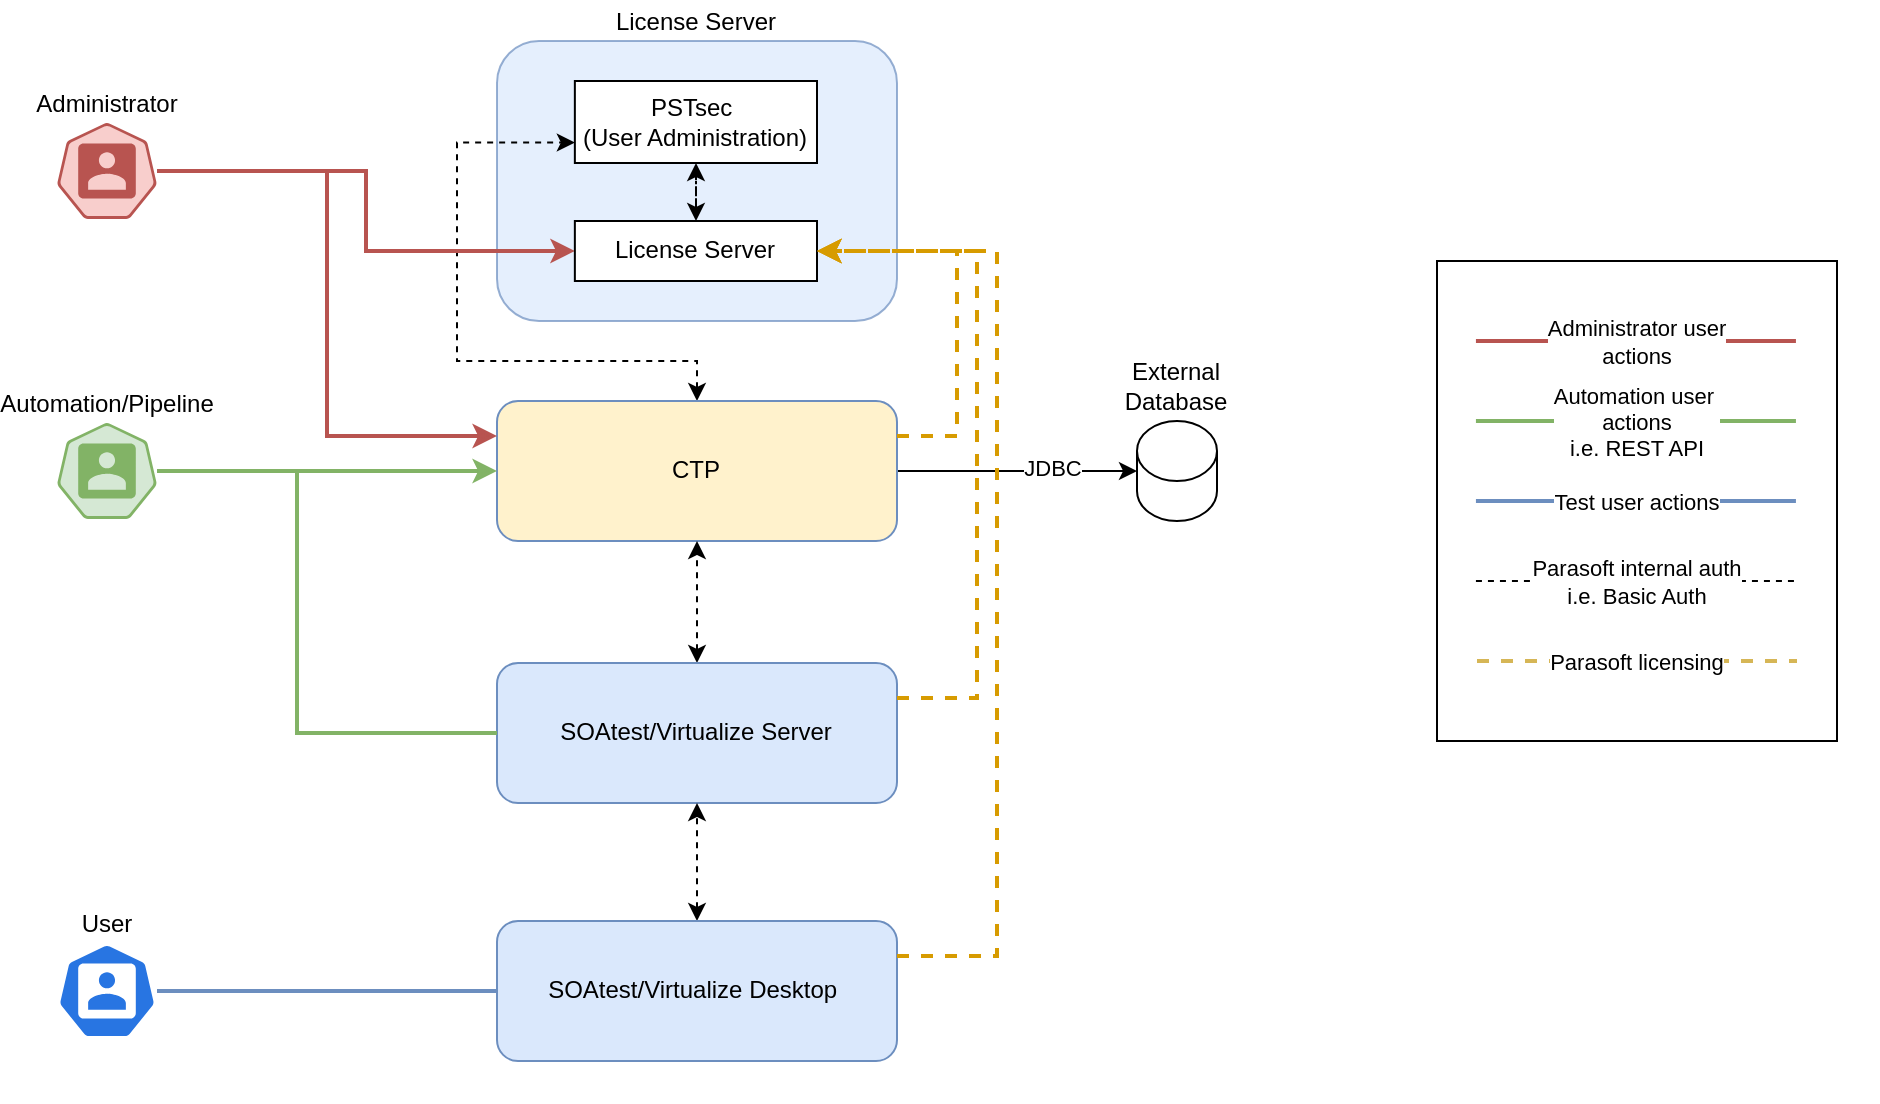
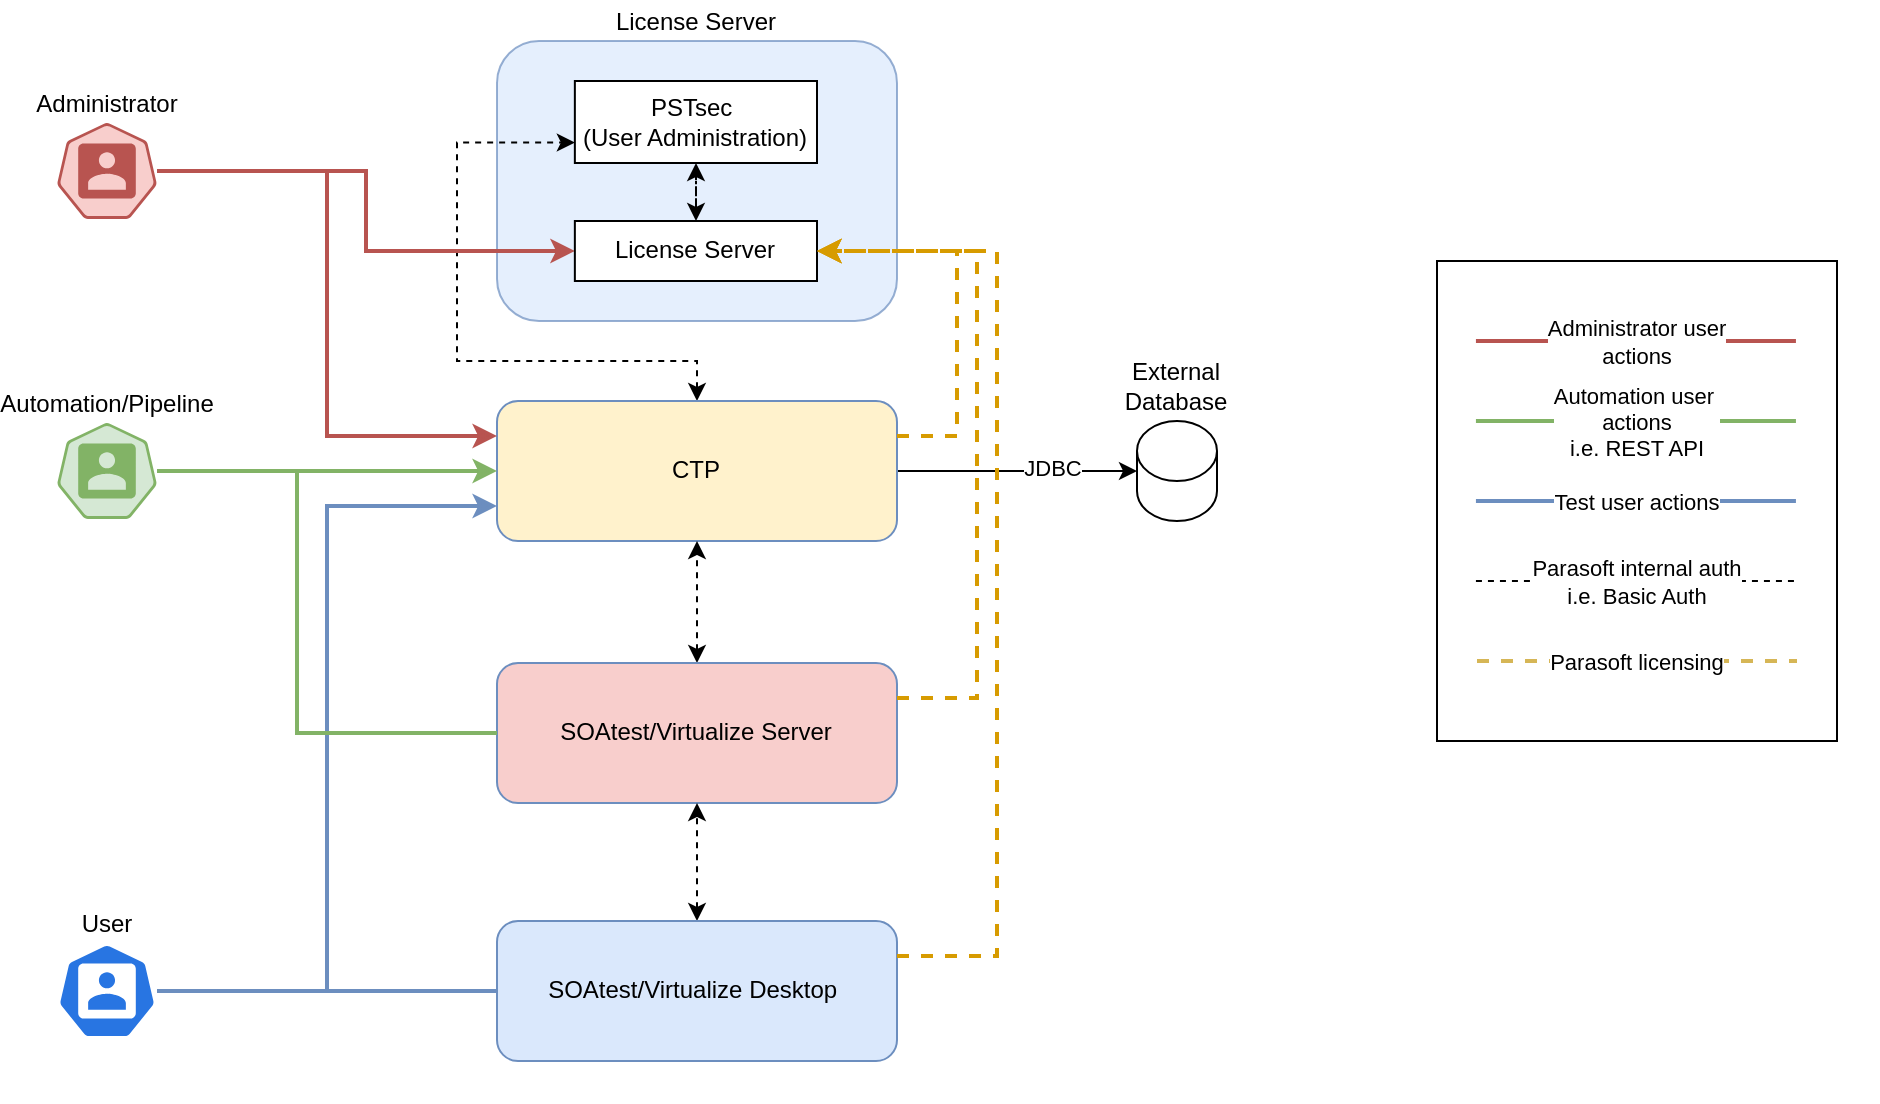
+ <mxCell id="9" style="edgeStyle=orthogonalEdgeStyle;rounded=0;orthogonalLoop=1;jettySize=auto;html=1;entryX=0;entryY=0.75;entryDx=0;entryDy=0;fillColor=#dae8fc;strokeColor=#6c8ebf;strokeWidth=2;" parent="1" source="10" target="6" edge="1"><mxGeometry relative="1" as="geometry" /></mxCell>
- <mxCell id="8" value="SOAtest/Virtualize Server" style="rounded=1;whiteSpace=wrap;html=1;fillColor=#dae8fc;strokeColor=#6c8ebf;" parent="1" vertex="1"><mxGeometry x="240" y="331" width="200" height="70" as="geometry" /></mxCell>
+ <mxCell id="8" value="SOAtest/Virtualize Server" style="rounded=1;whiteSpace=wrap;html=1;fillColor=#f8cecc;strokeColor=#6c8ebf;" parent="1" vertex="1"><mxGeometry x="240" y="331" width="200" height="70" as="geometry" /></mxCell>
